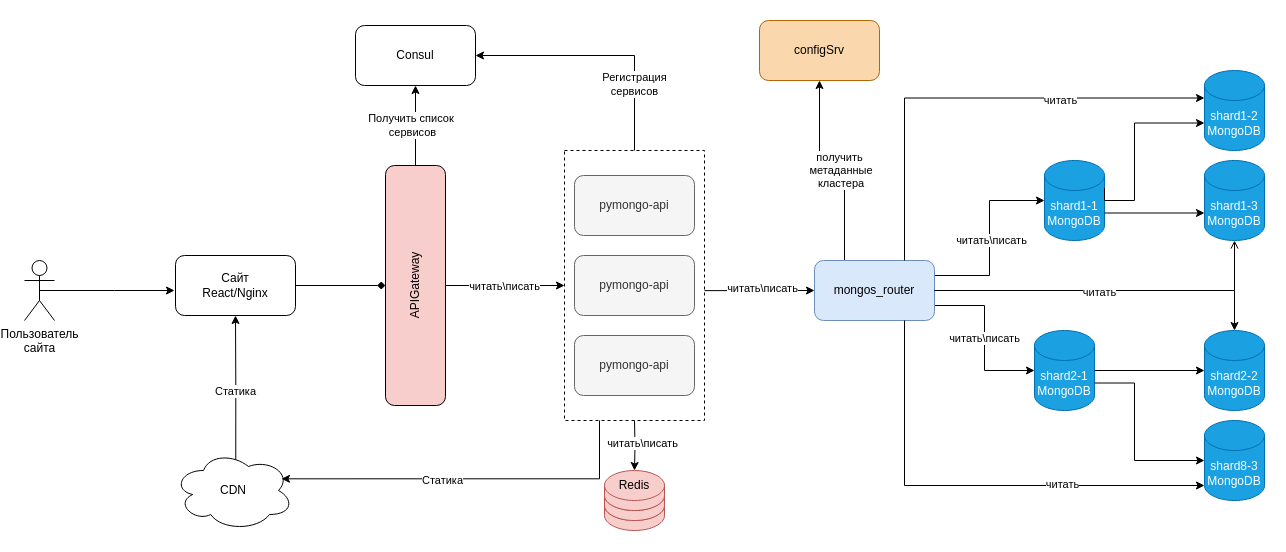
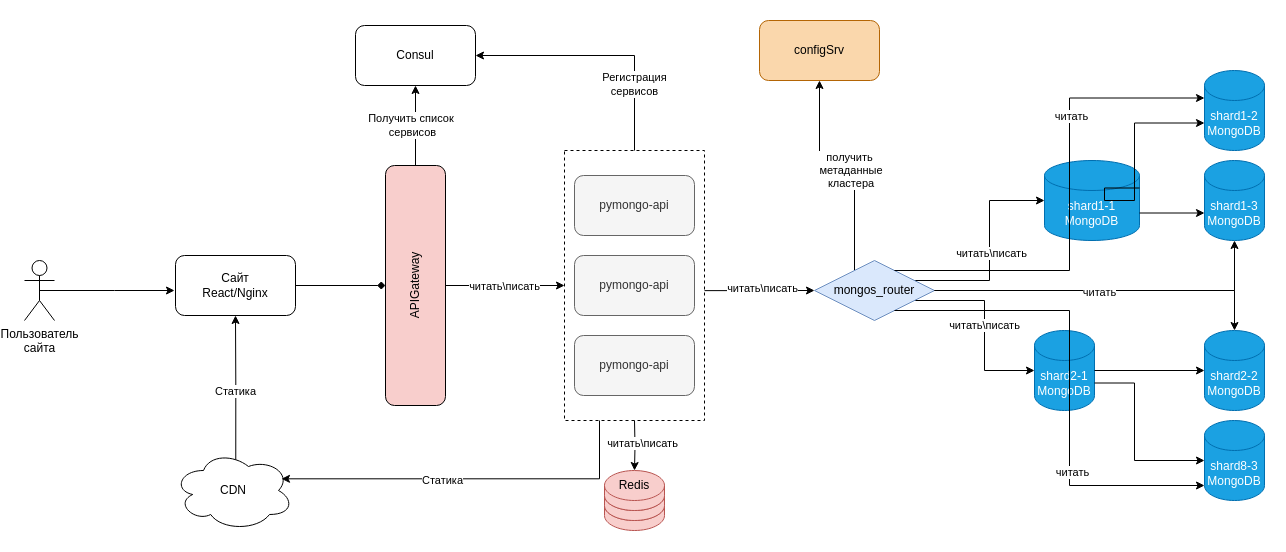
- <mxCell id="6" value="&lt;div&gt;shard1-1&lt;div&gt;MongoDB&lt;/div&gt;&lt;/div&gt;" style="shape=cylinder3;whiteSpace=wrap;html=1;boundedLbl=1;backgroundOutline=1;size=15;fillColor=#1ba1e2;fontColor=#ffffff;strokeColor=#006EAF;" vertex="1" parent="1"><mxGeometry x="1040" y="160" width="60" height="80" as="geometry" /></mxCell>
+ <mxCell id="6" value="&lt;div&gt;shard1-1&lt;div&gt;MongoDB&lt;/div&gt;&lt;/div&gt;" style="shape=cylinder3;whiteSpace=wrap;html=1;boundedLbl=1;backgroundOutline=1;size=15;fillColor=#1ba1e2;fontColor=#ffffff;strokeColor=#006EAF;" vertex="1" parent="1"><mxGeometry x="1040" y="160" width="95" height="80" as="geometry" /></mxCell>
- <mxCell id="26" style="edgeStyle=orthogonalEdgeStyle;rounded=0;orthogonalLoop=1;jettySize=auto;html=1;exitX=1;exitY=0.5;exitDx=0;exitDy=0;entryX=0.5;entryY=1;entryDx=0;entryDy=0;entryPerimeter=0;endArrow=open;" edge="1" parent="1" source="16" target="17"><mxGeometry relative="1" as="geometry" /></mxCell>
+ <mxCell id="26" style="edgeStyle=orthogonalEdgeStyle;rounded=0;orthogonalLoop=1;jettySize=auto;html=1;exitX=1;exitY=0.5;exitDx=0;exitDy=0;entryX=0.5;entryY=1;entryDx=0;entryDy=0;entryPerimeter=0;" edge="1" parent="1" source="16" target="17"><mxGeometry relative="1" as="geometry" /></mxCell>
- <mxCell id="16" value="mongos_router" style="rounded=1;whiteSpace=wrap;html=1;fillColor=#dae8fc;strokeColor=#6c8ebf;" vertex="1" parent="1"><mxGeometry x="810" y="260" width="120" height="60" as="geometry" /></mxCell>
+ <mxCell id="16" value="mongos_router" style="rhombus;whiteSpace=wrap;html=1;fillColor=#dae8fc;strokeColor=#6c8ebf;" vertex="1" parent="1"><mxGeometry x="810" y="260" width="120" height="60" as="geometry" /></mxCell>
